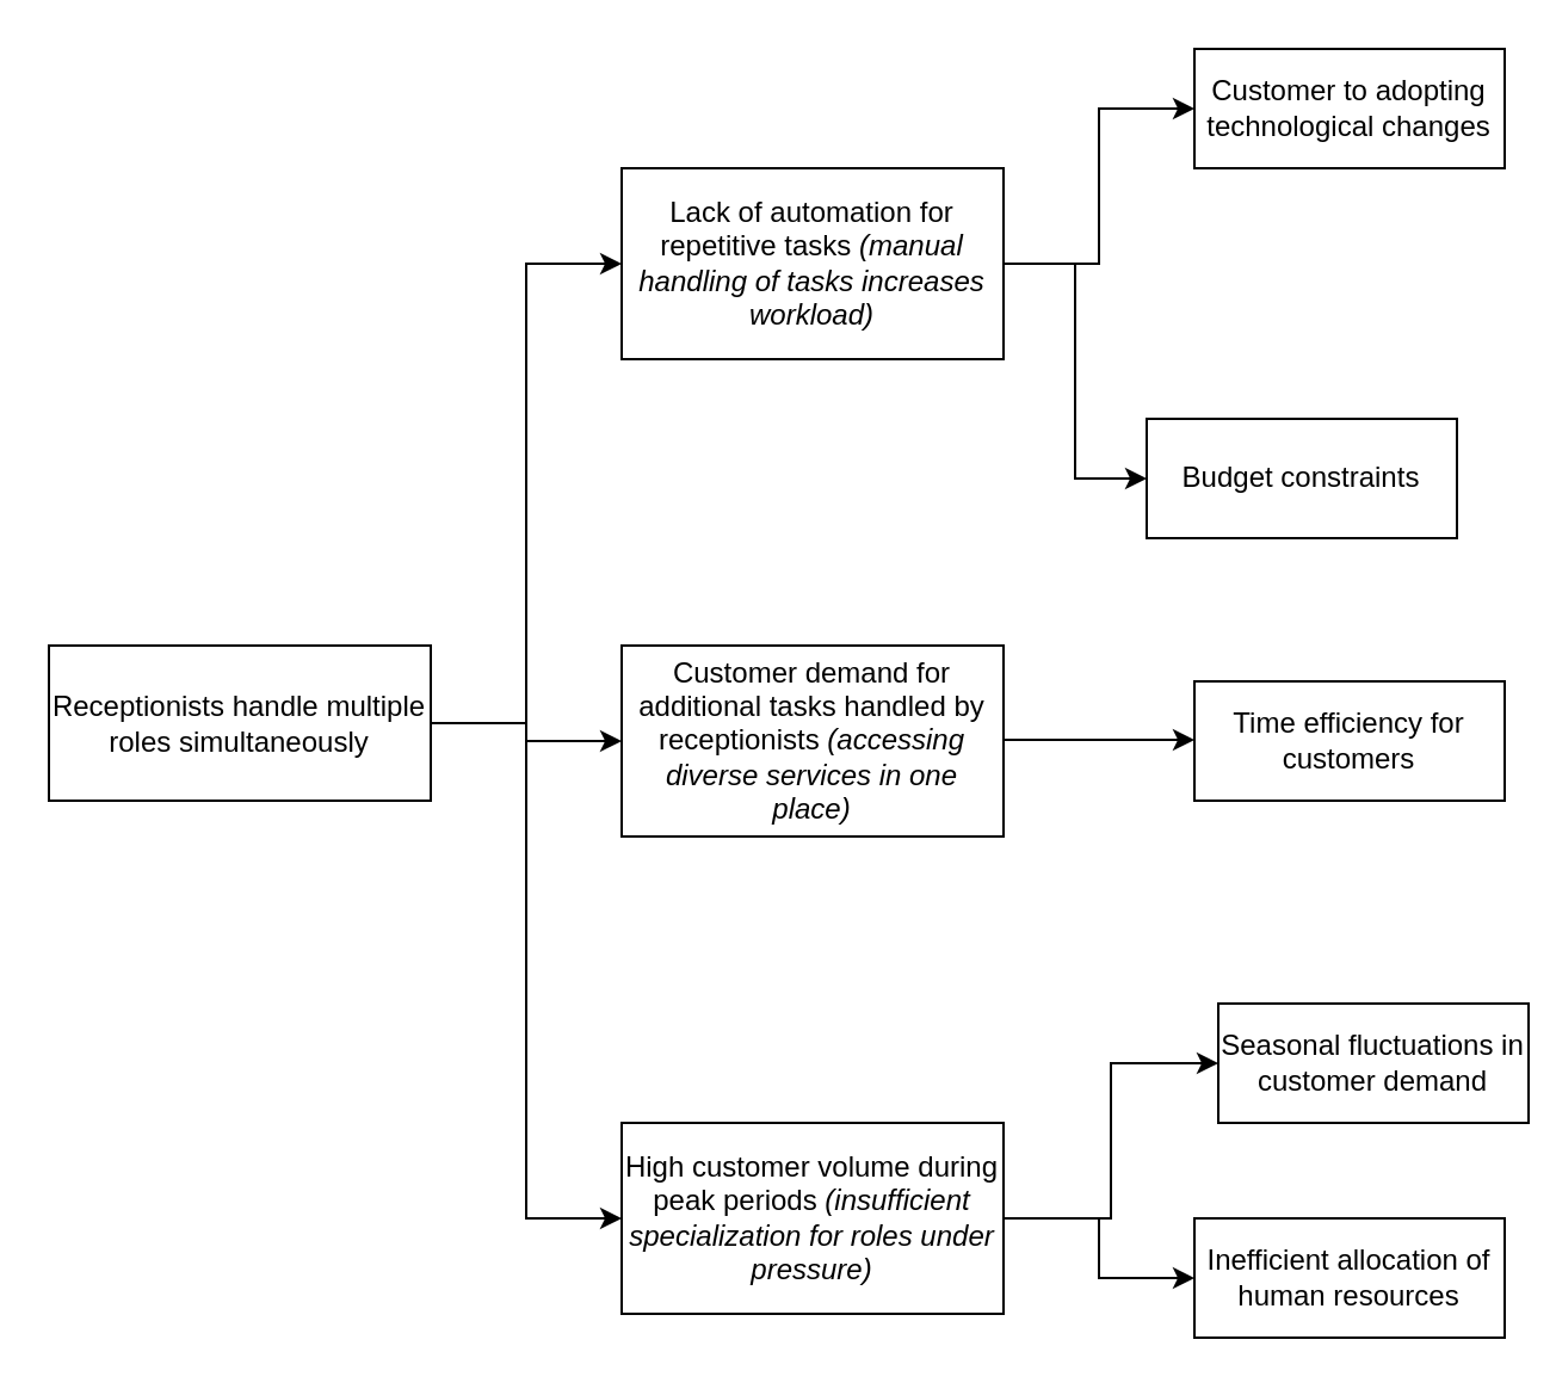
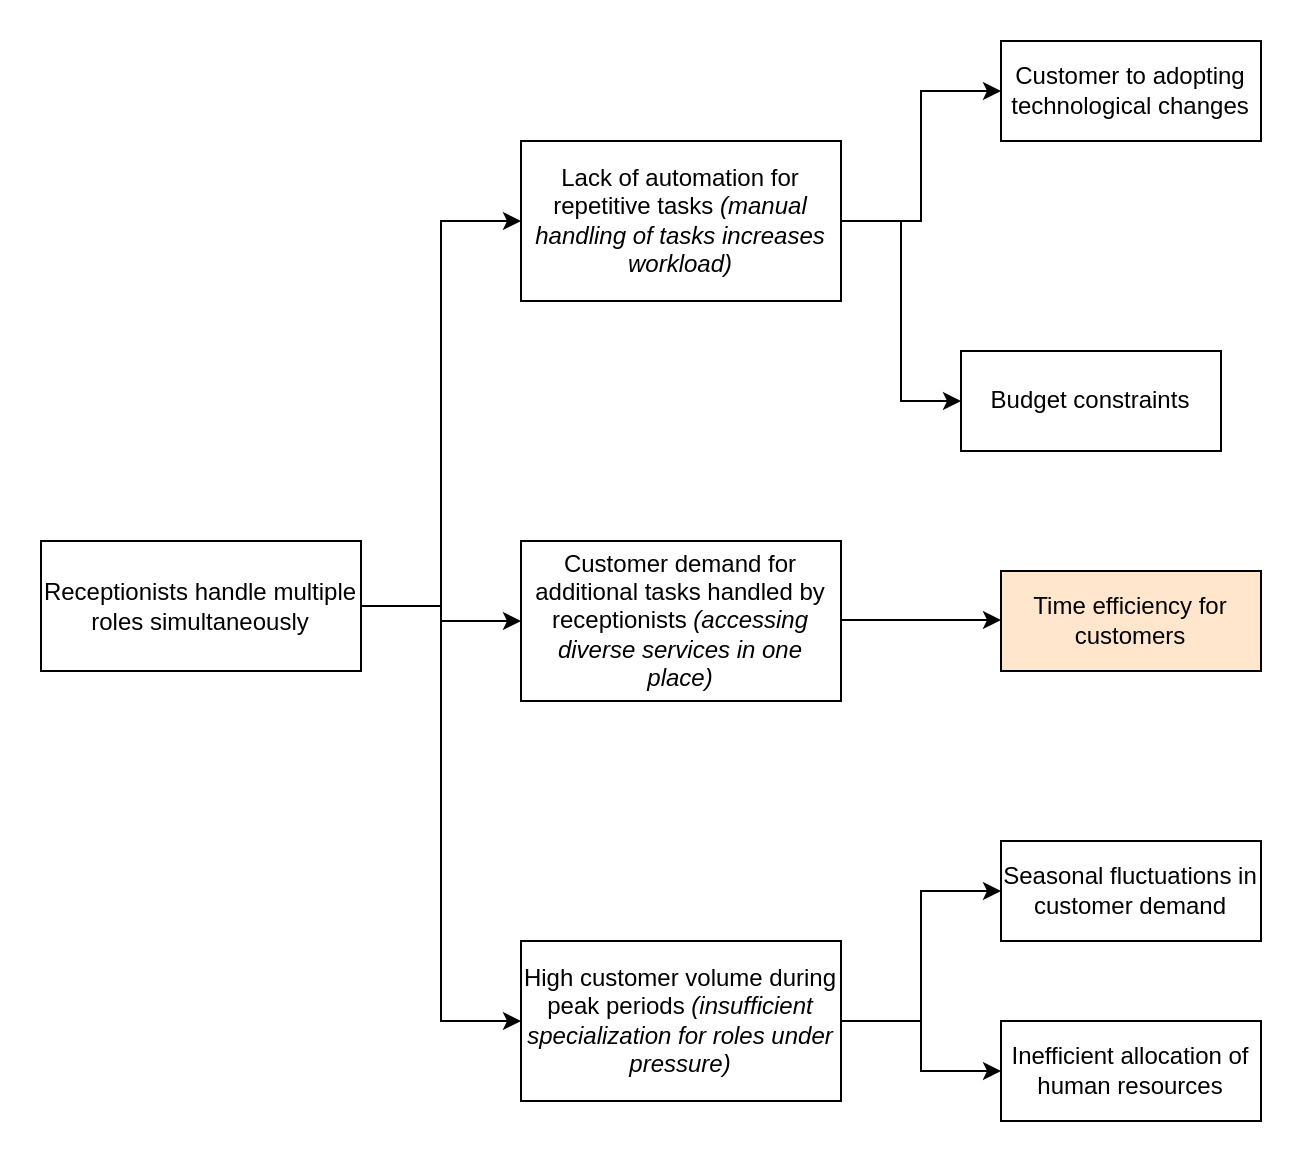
- <mxCell id="12" value="Time efficiency for customers" style="rounded=0;whiteSpace=wrap;html=1;" vertex="1" parent="1"><mxGeometry x="500" y="285" width="130" height="50" as="geometry" /></mxCell>
+ <mxCell id="12" value="Time efficiency for customers" style="rounded=0;whiteSpace=wrap;html=1;fillColor=#ffe6cc;" vertex="1" parent="1"><mxGeometry x="500" y="285" width="130" height="50" as="geometry" /></mxCell>
- <mxCell id="8" value="Seasonal fluctuations in customer demand" style="rounded=0;whiteSpace=wrap;html=1;" vertex="1" parent="1"><mxGeometry x="510" y="420" width="130" height="50" as="geometry" /></mxCell>
+ <mxCell id="8" value="Seasonal fluctuations in customer demand" style="rounded=0;whiteSpace=wrap;html=1;" vertex="1" parent="1"><mxGeometry x="500" y="420" width="130" height="50" as="geometry" /></mxCell>
